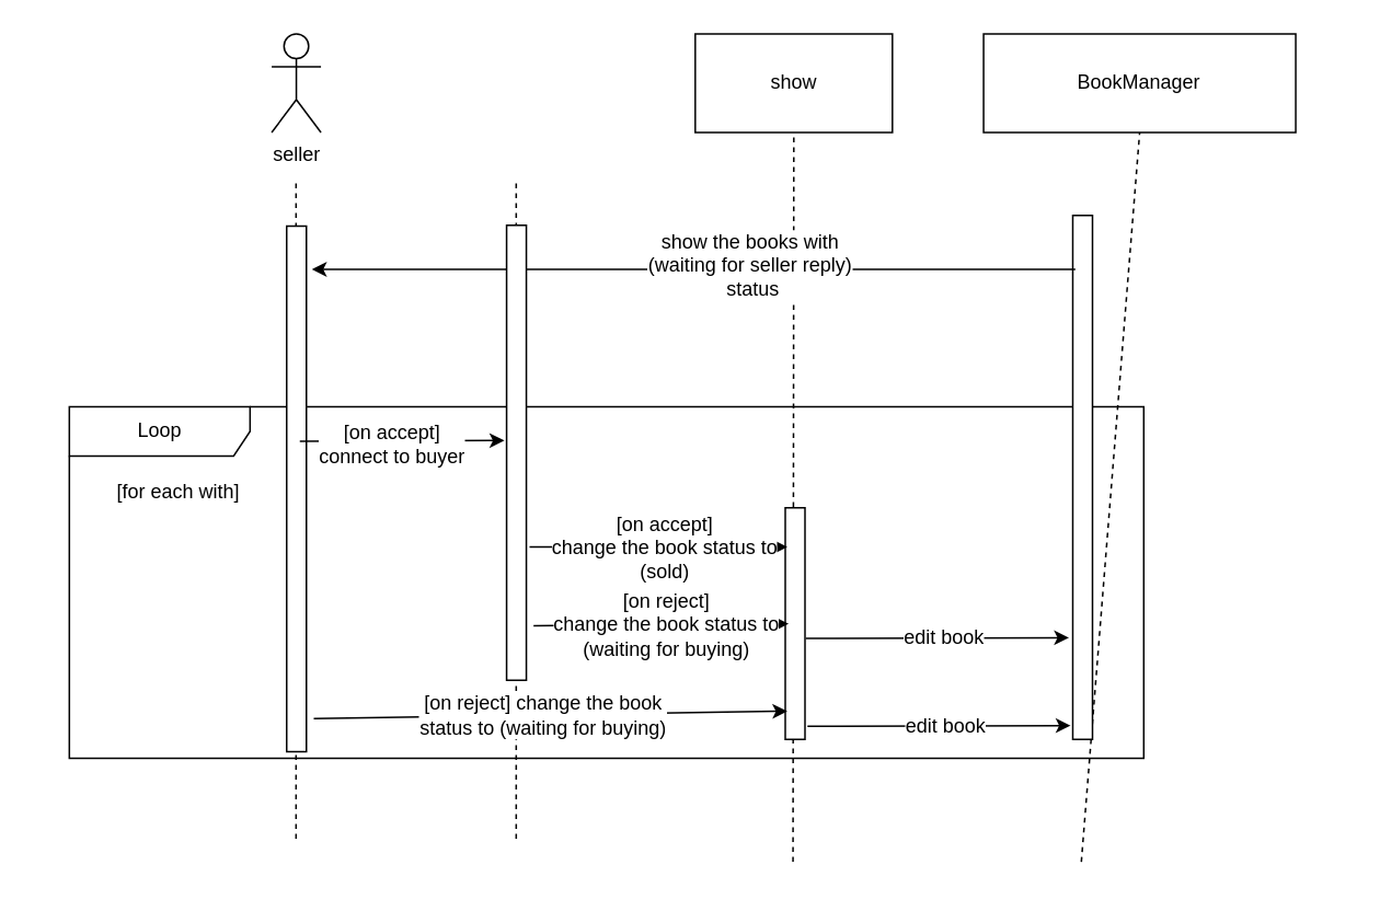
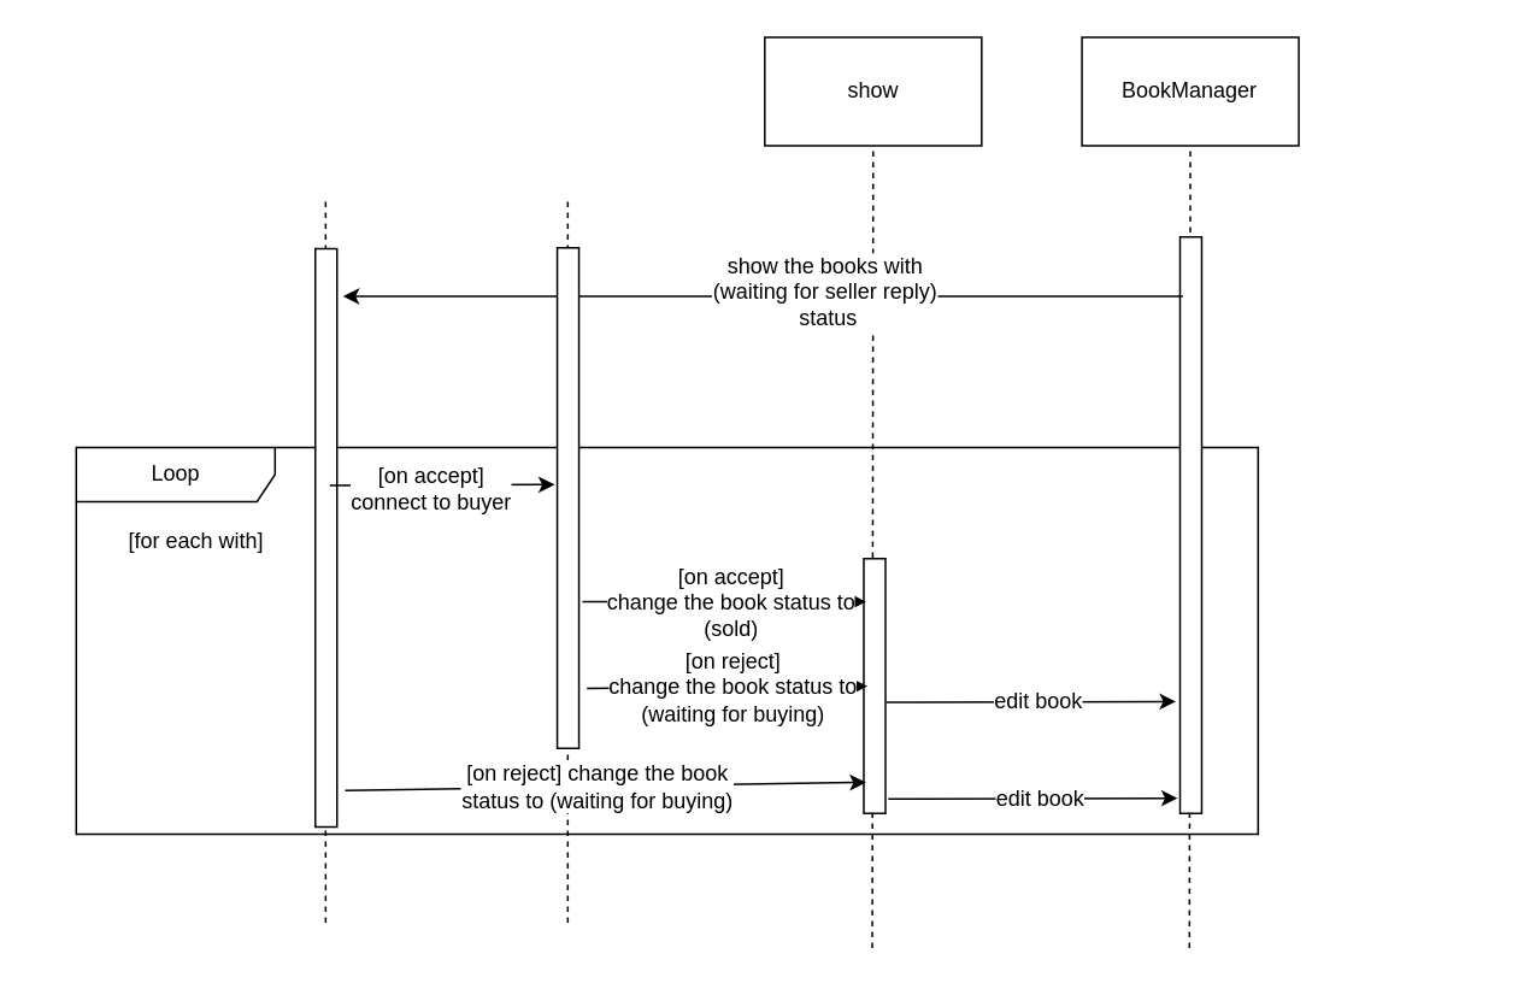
- <mxCell id="3" value="seller" style="shape=umlActor;verticalLabelPosition=bottom;labelBackgroundColor=#ffffff;verticalAlign=top;html=1;outlineConnect=0;" parent="1" vertex="1"><mxGeometry x="164.881" y="20" width="30" height="60" as="geometry" /></mxCell>
- <mxCell id="9" value="BookManager" style="rounded=0;whiteSpace=wrap;html=1;" parent="1" vertex="1"><mxGeometry x="598.214" y="20" width="190" height="60" as="geometry" /></mxCell>
+ <mxCell id="9" value="BookManager" style="rounded=0;whiteSpace=wrap;html=1;" parent="1" vertex="1"><mxGeometry x="598.214" y="20" width="120" height="60" as="geometry" /></mxCell>
